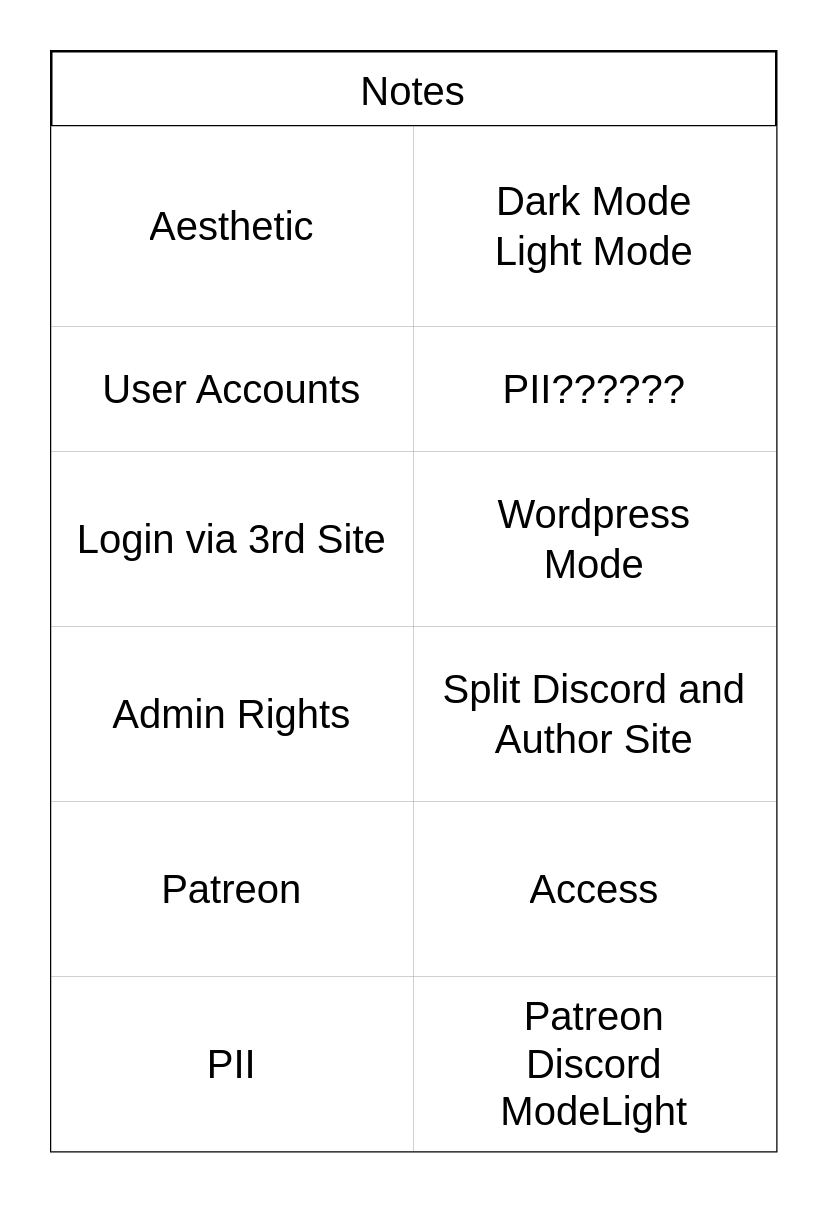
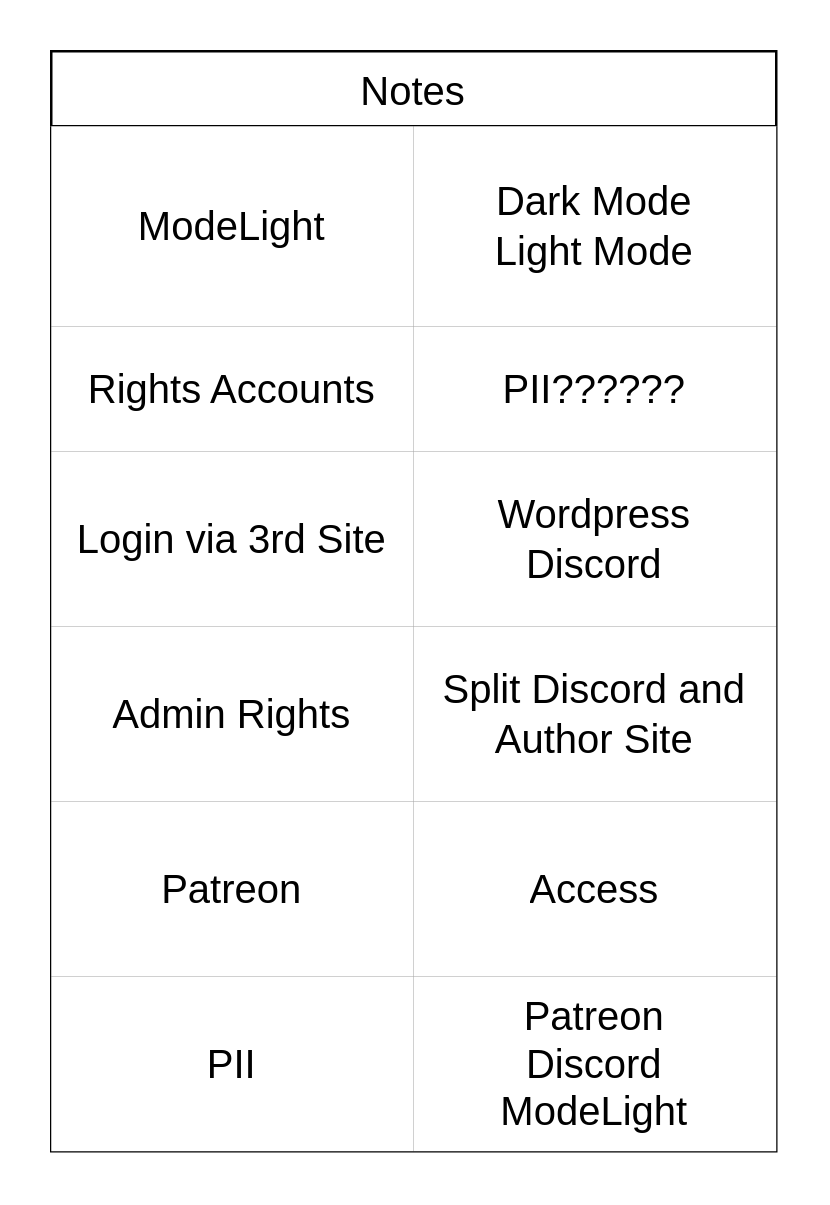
- <mxCell id="4" value="Aesthetic" style="shape=partialRectangle;html=1;whiteSpace=wrap;connectable=0;strokeColor=inherit;overflow=hidden;fillColor=default;top=0;left=0;bottom=0;right=0;pointerEvents=1;fontSize=16;" parent="3" vertex="1"><mxGeometry width="145" height="80" as="geometry"><mxRectangle width="145" height="80" as="alternateBounds" /></mxGeometry></mxCell>
+ <mxCell id="4" value="ModeLight" style="shape=partialRectangle;html=1;whiteSpace=wrap;connectable=0;strokeColor=inherit;overflow=hidden;fillColor=default;top=0;left=0;bottom=0;right=0;pointerEvents=1;fontSize=16;" parent="3" vertex="1"><mxGeometry width="145" height="80" as="geometry"><mxRectangle width="145" height="80" as="alternateBounds" /></mxGeometry></mxCell>
- <mxCell id="7" value="User Accounts" style="shape=partialRectangle;html=1;whiteSpace=wrap;connectable=0;strokeColor=inherit;overflow=hidden;fillColor=default;top=0;left=0;bottom=0;right=0;pointerEvents=1;fontSize=16;" parent="6" vertex="1"><mxGeometry width="145" height="50" as="geometry"><mxRectangle width="145" height="50" as="alternateBounds" /></mxGeometry></mxCell>
+ <mxCell id="7" value="Rights Accounts" style="shape=partialRectangle;html=1;whiteSpace=wrap;connectable=0;strokeColor=inherit;overflow=hidden;fillColor=default;top=0;left=0;bottom=0;right=0;pointerEvents=1;fontSize=16;" parent="6" vertex="1"><mxGeometry width="145" height="50" as="geometry"><mxRectangle width="145" height="50" as="alternateBounds" /></mxGeometry></mxCell>
- <mxCell id="11" value="Wordpress&lt;br&gt;Mode" style="shape=partialRectangle;html=1;whiteSpace=wrap;connectable=0;strokeColor=inherit;overflow=hidden;fillColor=default;top=0;left=0;bottom=0;right=0;pointerEvents=1;fontSize=16;" parent="9" vertex="1"><mxGeometry x="145" width="145" height="70" as="geometry"><mxRectangle width="145" height="70" as="alternateBounds" /></mxGeometry></mxCell>
+ <mxCell id="11" value="Wordpress&lt;br&gt;Discord" style="shape=partialRectangle;html=1;whiteSpace=wrap;connectable=0;strokeColor=inherit;overflow=hidden;fillColor=default;top=0;left=0;bottom=0;right=0;pointerEvents=1;fontSize=16;" parent="9" vertex="1"><mxGeometry x="145" width="145" height="70" as="geometry"><mxRectangle width="145" height="70" as="alternateBounds" /></mxGeometry></mxCell>
